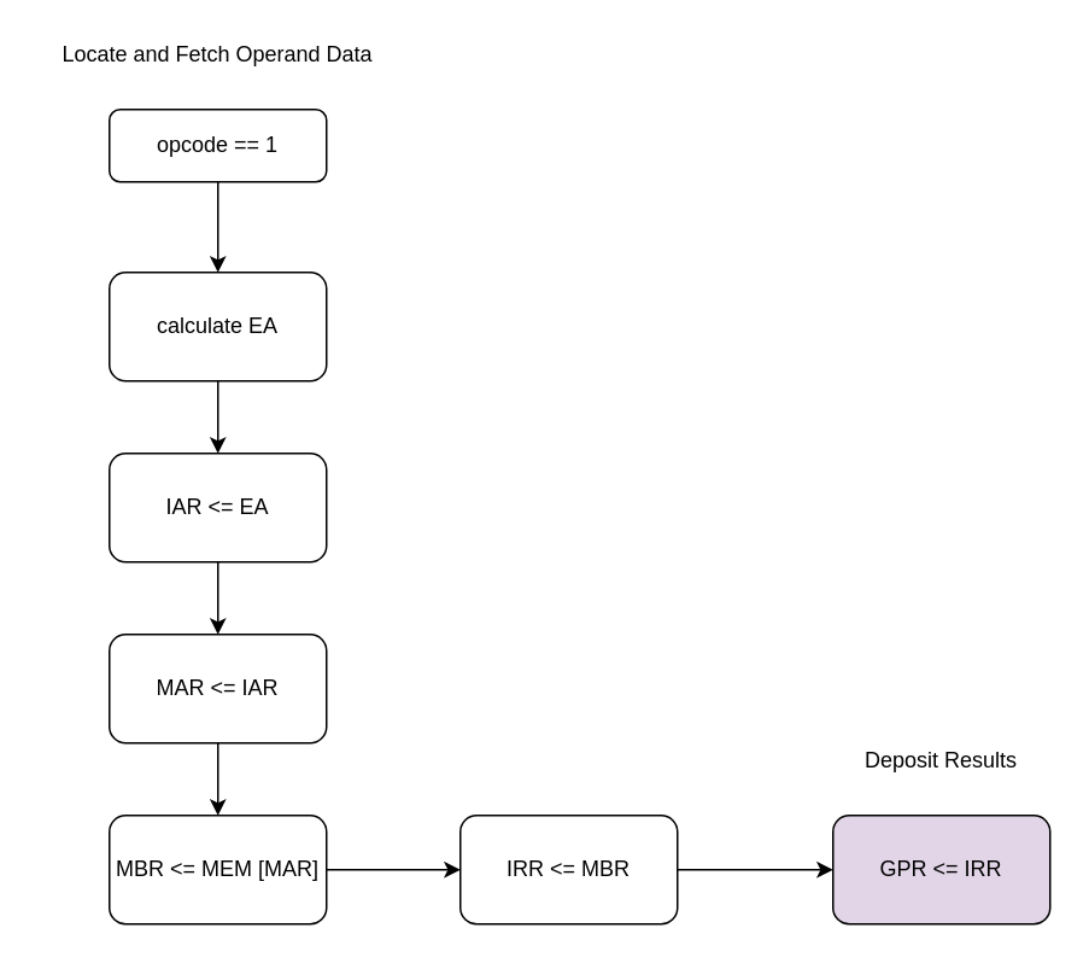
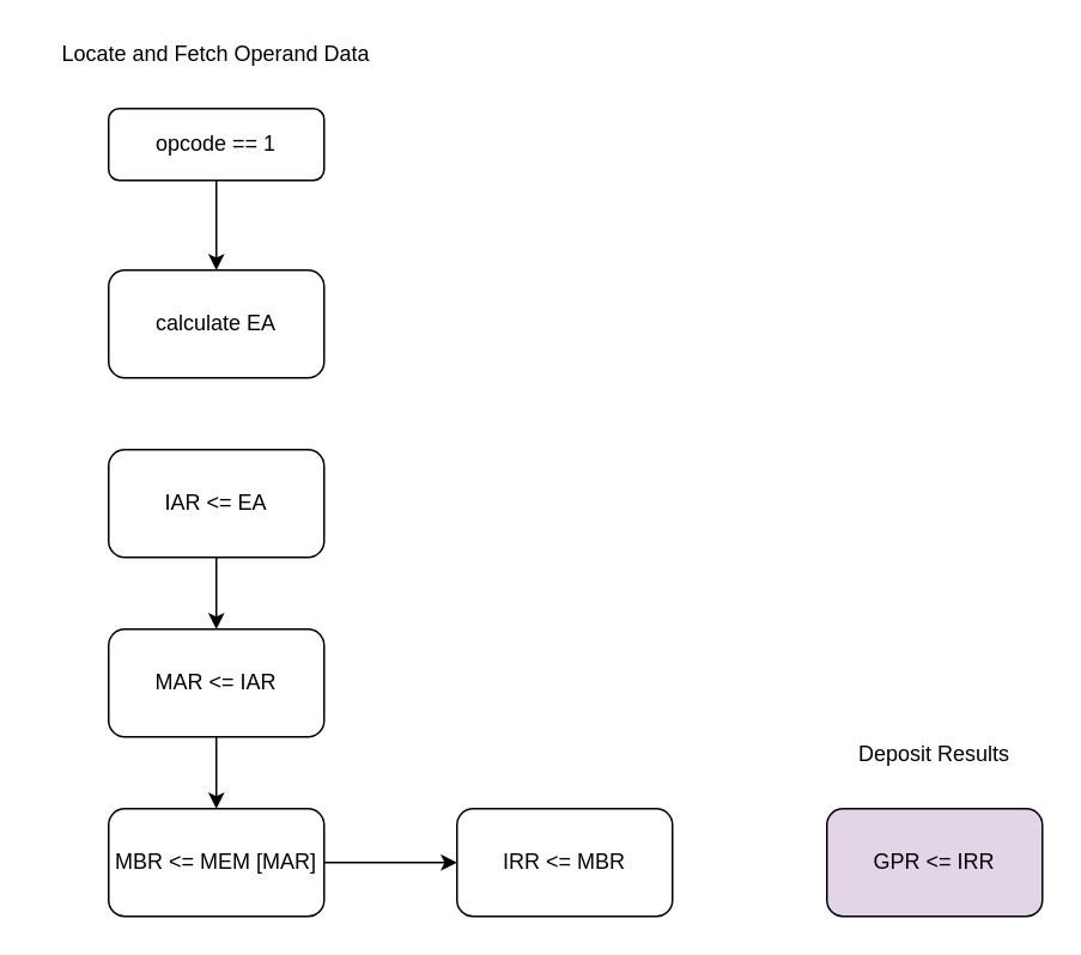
- <mxCell id="4" value="" style="edgeStyle=orthogonalEdgeStyle;rounded=0;orthogonalLoop=1;jettySize=auto;html=1;" edge="1" parent="1" source="5" target="7"><mxGeometry relative="1" as="geometry" /></mxCell>
- <mxCell id="12" value="" style="edgeStyle=orthogonalEdgeStyle;rounded=0;orthogonalLoop=1;jettySize=auto;html=1;" edge="1" parent="1" source="13" target="14"><mxGeometry relative="1" as="geometry" /></mxCell>
